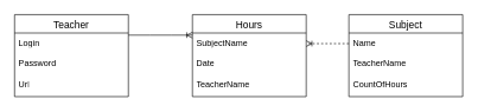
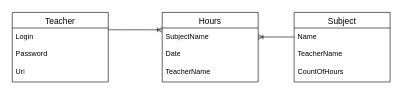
- <mxCell id="15" value="" style="edgeStyle=entityRelationEdgeStyle;fontSize=12;html=1;endArrow=ERoneToMany;rounded=0;entryX=1;entryY=0.5;entryDx=0;entryDy=0;exitX=0;exitY=0.5;exitDx=0;exitDy=0;dashed=1;" edge="1" parent="1" source="7" target="11"><mxGeometry width="100" height="100" relative="1" as="geometry"><mxPoint x="470" y="260" as="sourcePoint" /><mxPoint x="570" y="160" as="targetPoint" /></mxGeometry></mxCell>
+ <mxCell id="15" value="" style="edgeStyle=entityRelationEdgeStyle;fontSize=12;html=1;endArrow=ERoneToMany;rounded=0;entryX=1;entryY=0.5;entryDx=0;entryDy=0;exitX=0;exitY=0.5;exitDx=0;exitDy=0;" edge="1" parent="1" source="7" target="11"><mxGeometry width="100" height="100" relative="1" as="geometry"><mxPoint x="470" y="260" as="sourcePoint" /><mxPoint x="570" y="160" as="targetPoint" /></mxGeometry></mxCell>
